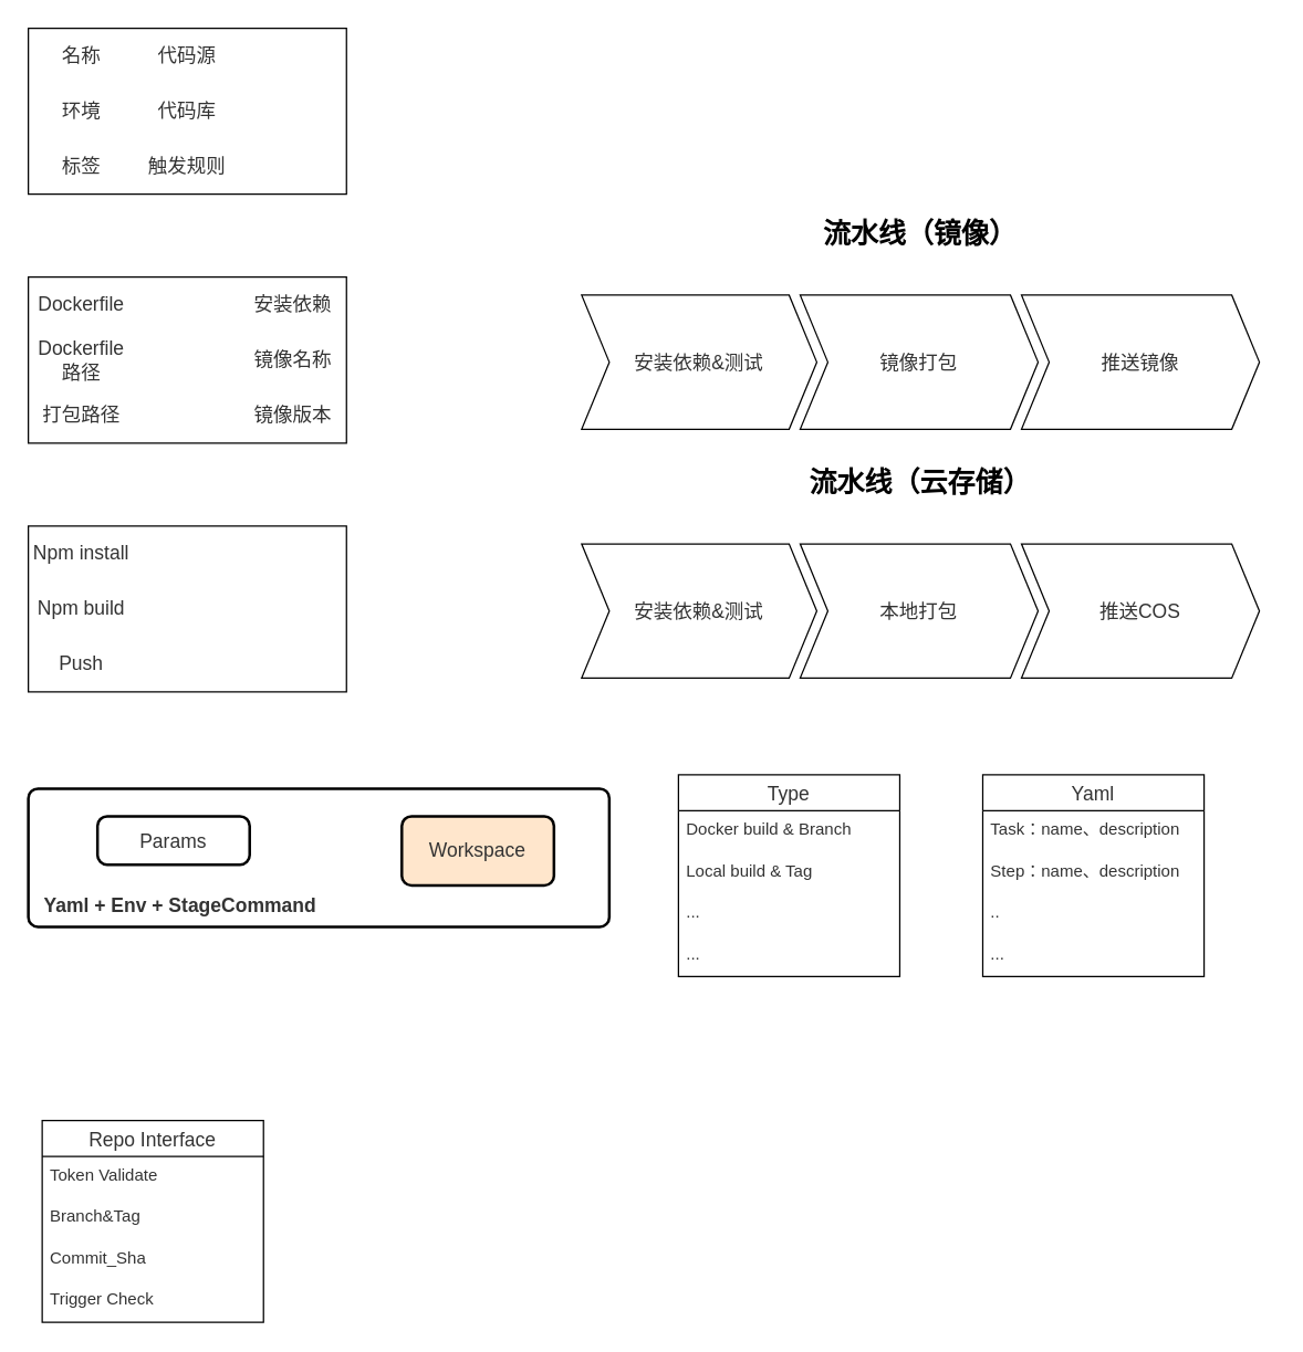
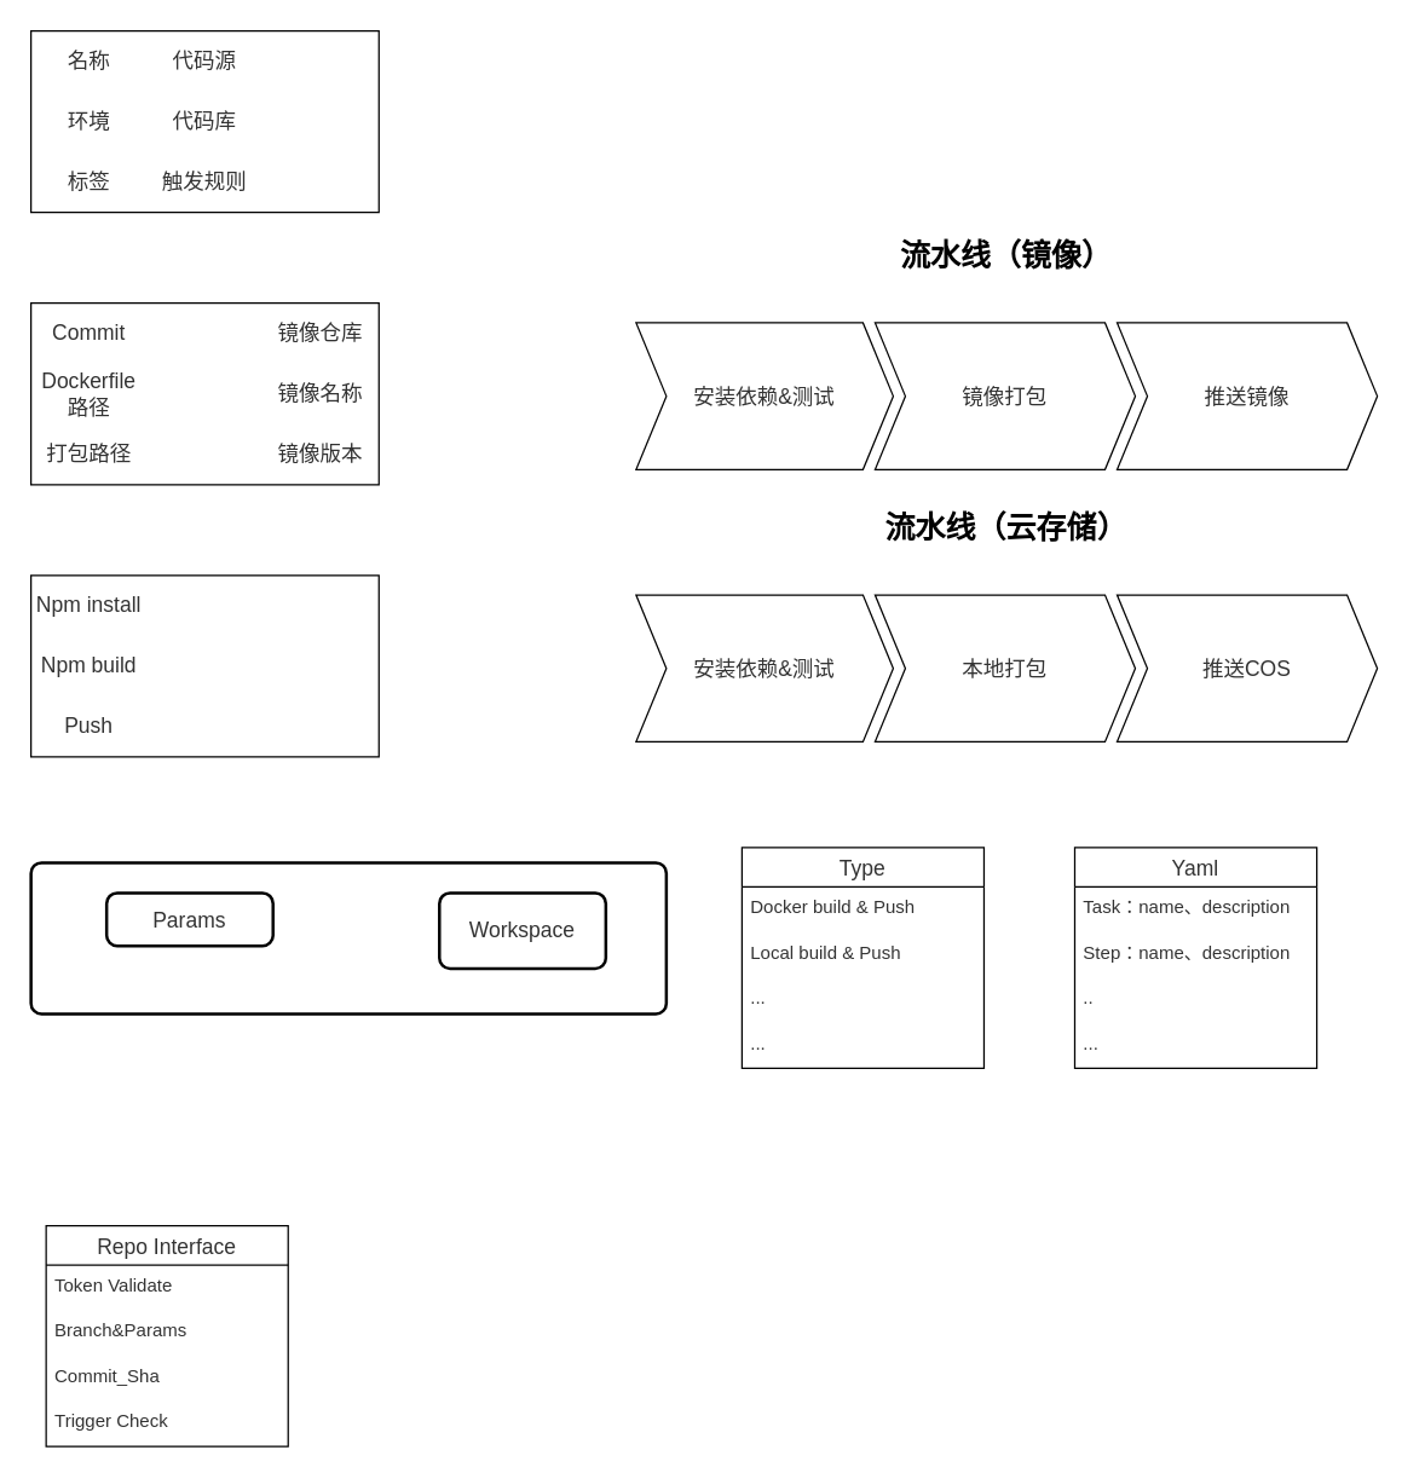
- <mxCell id="25" value="Dockerfile" style="shape=partialRectangle;html=1;whiteSpace=wrap;connectable=0;fillColor=none;top=0;left=0;bottom=0;right=0;overflow=hidden;fontSize=14;strokeWidth=1;fontColor=#333333;" vertex="1" parent="24"><mxGeometry width="77" height="40" as="geometry"><mxRectangle width="77" height="40" as="alternateBounds" /></mxGeometry></mxCell>
+ <mxCell id="25" value="Commit" style="shape=partialRectangle;html=1;whiteSpace=wrap;connectable=0;fillColor=none;top=0;left=0;bottom=0;right=0;overflow=hidden;fontSize=14;strokeWidth=1;fontColor=#333333;" vertex="1" parent="24"><mxGeometry width="77" height="40" as="geometry"><mxRectangle width="77" height="40" as="alternateBounds" /></mxGeometry></mxCell>
- <mxCell id="27" value="安装依赖" style="shape=partialRectangle;html=1;whiteSpace=wrap;connectable=0;fillColor=none;top=0;left=0;bottom=0;right=0;overflow=hidden;fontSize=14;strokeWidth=1;fontColor=#333333;" vertex="1" parent="24"><mxGeometry x="153" width="77" height="40" as="geometry"><mxRectangle width="77" height="40" as="alternateBounds" /></mxGeometry></mxCell>
+ <mxCell id="27" value="镜像仓库" style="shape=partialRectangle;html=1;whiteSpace=wrap;connectable=0;fillColor=none;top=0;left=0;bottom=0;right=0;overflow=hidden;fontSize=14;strokeWidth=1;fontColor=#333333;" vertex="1" parent="24"><mxGeometry x="153" width="77" height="40" as="geometry"><mxRectangle width="77" height="40" as="alternateBounds" /></mxGeometry></mxCell>
- <mxCell id="59" value="Docker build &amp; Branch" style="text;strokeColor=none;fillColor=none;spacingLeft=4;spacingRight=4;overflow=hidden;rotatable=0;points=[[0,0.5],[1,0.5]];portConstraint=eastwest;fontSize=12;strokeWidth=1;fontColor=#333333;" vertex="1" parent="58"><mxGeometry y="26" width="160" height="30" as="geometry" /></mxCell>
+ <mxCell id="59" value="Docker build &amp; Push" style="text;strokeColor=none;fillColor=none;spacingLeft=4;spacingRight=4;overflow=hidden;rotatable=0;points=[[0,0.5],[1,0.5]];portConstraint=eastwest;fontSize=12;strokeWidth=1;fontColor=#333333;" vertex="1" parent="58"><mxGeometry y="26" width="160" height="30" as="geometry" /></mxCell>
- <mxCell id="56" value="Workspace" style="rounded=1;whiteSpace=wrap;html=1;absoluteArcSize=1;arcSize=14;strokeWidth=2;fontSize=14;fontColor=#333333;fillColor=#ffe6cc;" vertex="1" parent="1"><mxGeometry x="290" y="590" width="110" height="50" as="geometry" /></mxCell>
+ <mxCell id="56" value="Workspace" style="rounded=1;whiteSpace=wrap;html=1;absoluteArcSize=1;arcSize=14;strokeWidth=2;fontSize=14;fontColor=#333333;" vertex="1" parent="1"><mxGeometry x="290" y="590" width="110" height="50" as="geometry" /></mxCell>
- <mxCell id="60" value="Local build &amp; Tag" style="text;strokeColor=none;fillColor=none;spacingLeft=4;spacingRight=4;overflow=hidden;rotatable=0;points=[[0,0.5],[1,0.5]];portConstraint=eastwest;fontSize=12;strokeWidth=1;fontColor=#333333;" vertex="1" parent="58"><mxGeometry y="56" width="160" height="30" as="geometry" /></mxCell>
+ <mxCell id="60" value="Local build &amp; Push" style="text;strokeColor=none;fillColor=none;spacingLeft=4;spacingRight=4;overflow=hidden;rotatable=0;points=[[0,0.5],[1,0.5]];portConstraint=eastwest;fontSize=12;strokeWidth=1;fontColor=#333333;" vertex="1" parent="58"><mxGeometry y="56" width="160" height="30" as="geometry" /></mxCell>
- <mxCell id="57" value="Yaml + Env + StageCommand" style="text;html=1;strokeColor=none;fillColor=none;align=center;verticalAlign=middle;whiteSpace=wrap;rounded=0;strokeWidth=1;fontSize=14;fontColor=#333333;fontStyle=1" vertex="1" parent="1"><mxGeometry x="20" y="640" width="220" height="30" as="geometry" /></mxCell>
- <mxCell id="51" value="Branch&amp;Tag" style="text;strokeColor=none;fillColor=none;spacingLeft=4;spacingRight=4;overflow=hidden;rotatable=0;points=[[0,0.5],[1,0.5]];portConstraint=eastwest;fontSize=12;strokeWidth=1;fontColor=#333333;" vertex="1" parent="49"><mxGeometry y="56" width="160" height="30" as="geometry" /></mxCell>
+ <mxCell id="51" value="Branch&amp;Params" style="text;strokeColor=none;fillColor=none;spacingLeft=4;spacingRight=4;overflow=hidden;rotatable=0;points=[[0,0.5],[1,0.5]];portConstraint=eastwest;fontSize=12;strokeWidth=1;fontColor=#333333;" vertex="1" parent="49"><mxGeometry y="56" width="160" height="30" as="geometry" /></mxCell>
